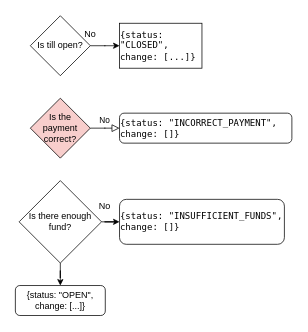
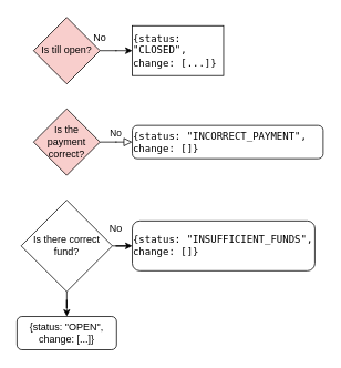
- <mxCell id="8" value="Is till open?" style="rhombus;whiteSpace=wrap;html=1;" vertex="1" parent="1"><mxGeometry x="40" y="20" width="80" height="80" as="geometry" /></mxCell>
+ <mxCell id="8" value="Is till open?" style="rhombus;whiteSpace=wrap;html=1;fillColor=#f8cecc;" vertex="1" parent="1"><mxGeometry x="40" y="20" width="80" height="80" as="geometry" /></mxCell>
- <mxCell id="14" value="Is there enough fund?" style="rhombus;whiteSpace=wrap;html=1;" vertex="1" parent="1"><mxGeometry x="25" y="240" width="110" height="110" as="geometry" /></mxCell>
+ <mxCell id="14" value="Is there correct fund?" style="rhombus;whiteSpace=wrap;html=1;" vertex="1" parent="1"><mxGeometry x="25" y="240" width="110" height="110" as="geometry" /></mxCell>
